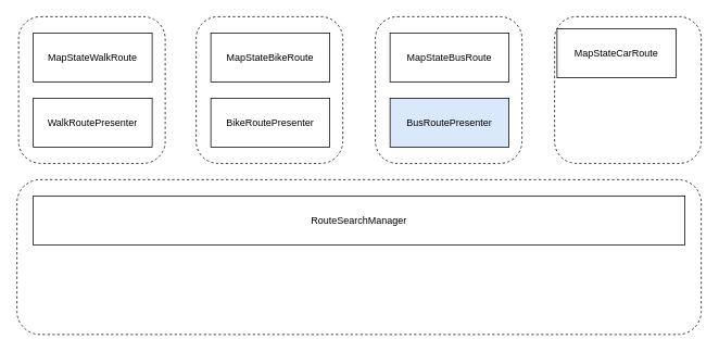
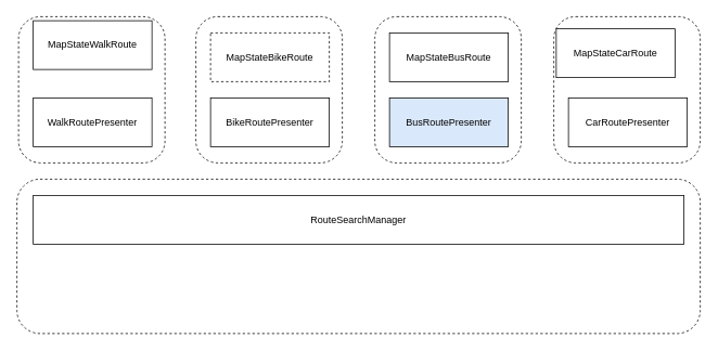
- <mxCell id="4" value="MapStateWalkRoute" style="rounded=0;whiteSpace=wrap;html=1;" vertex="1" parent="2"><mxGeometry x="18" y="20" width="146" height="60" as="geometry" /></mxCell>
+ <mxCell id="4" value="MapStateWalkRoute" style="rounded=0;whiteSpace=wrap;html=1;" vertex="1" parent="2"><mxGeometry x="18" y="5" width="146" height="60" as="geometry" /></mxCell>
- <mxCell id="12" value="MapStateBikeRoute" style="rounded=0;whiteSpace=wrap;html=1;" vertex="1" parent="10"><mxGeometry x="18" y="20" width="146" height="60" as="geometry" /></mxCell>
+ <mxCell id="12" value="MapStateBikeRoute" style="rounded=0;whiteSpace=wrap;html=1;dashed=1;" vertex="1" parent="10"><mxGeometry x="18" y="20" width="146" height="60" as="geometry" /></mxCell>
+ <mxCell id="17" value="CarRoutePresenter" style="rounded=0;whiteSpace=wrap;html=1;" vertex="1" parent="14"><mxGeometry x="18" y="100" width="146" height="60" as="geometry" /></mxCell>
